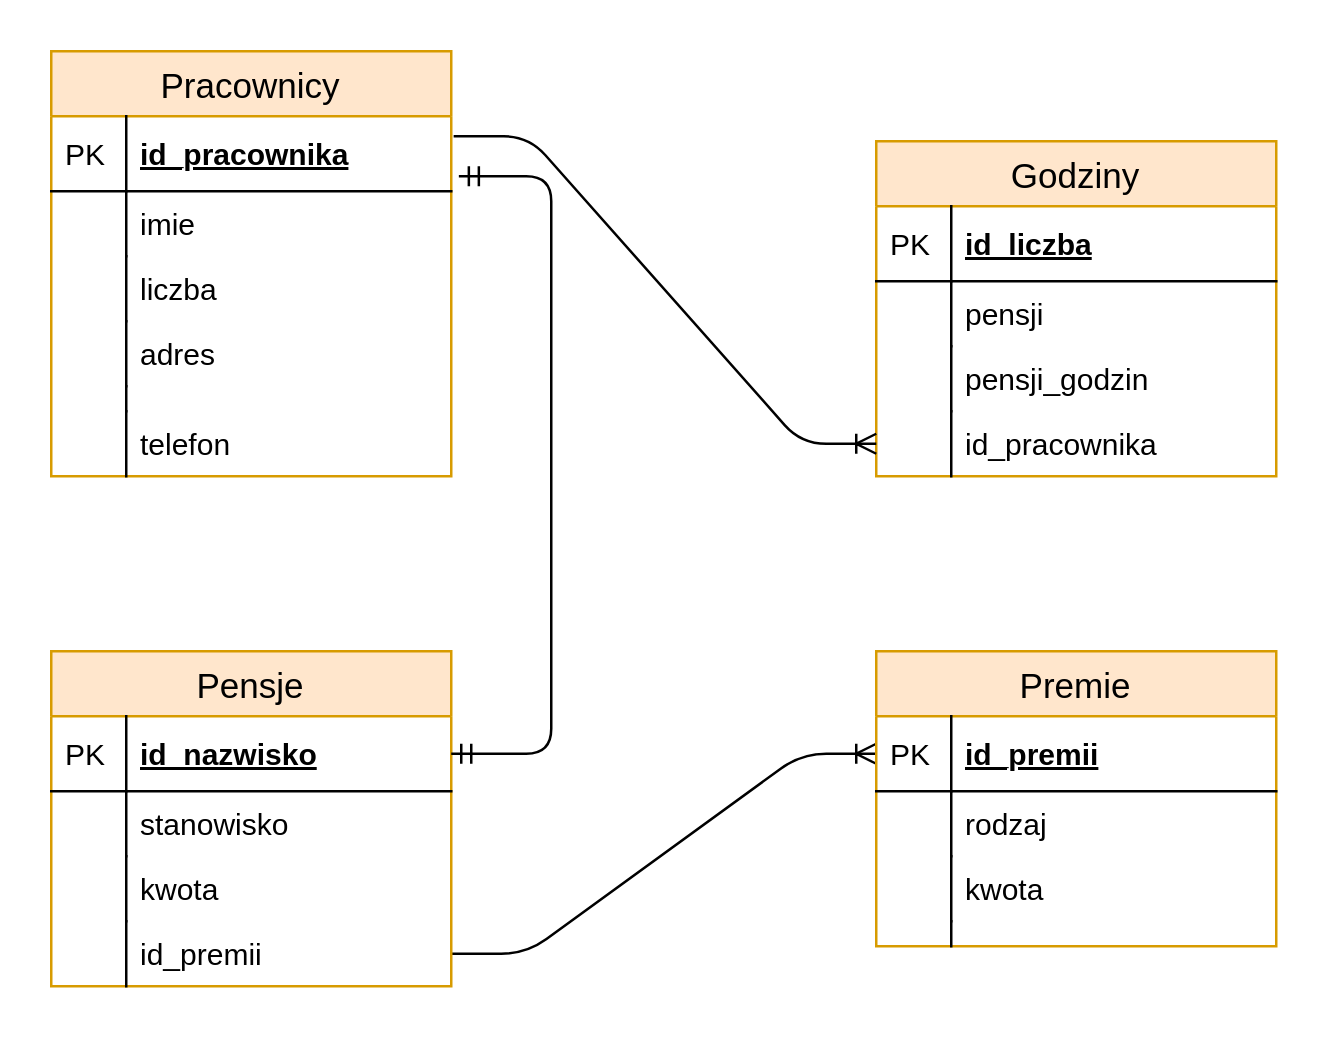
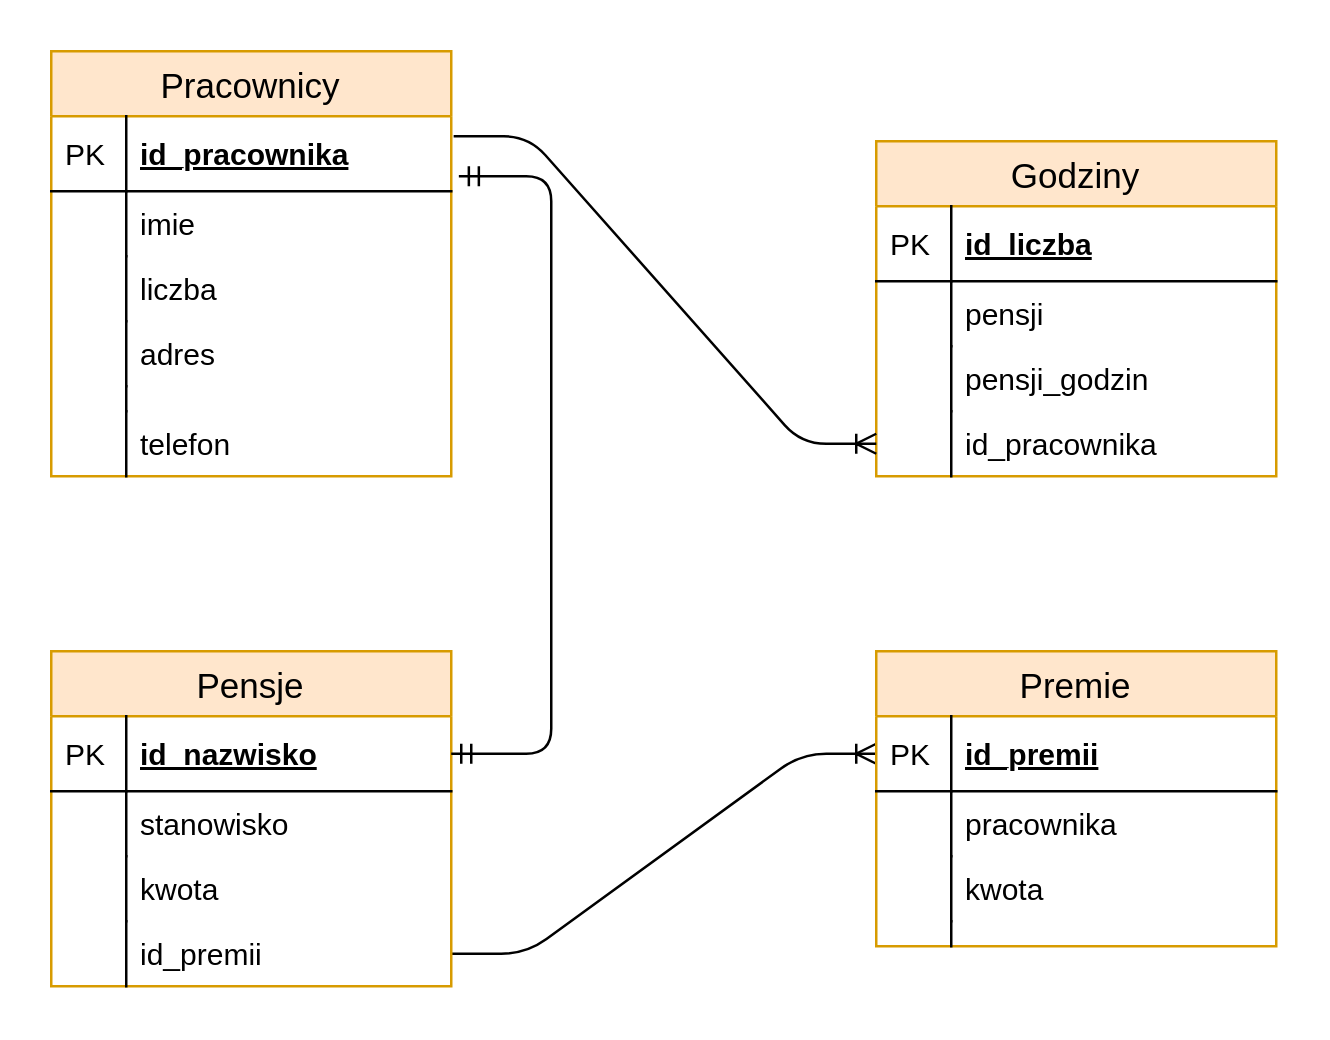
- <mxCell id="39" value="rodzaj" style="shape=partialRectangle;top=0;left=0;right=0;bottom=0;align=left;verticalAlign=top;fillColor=none;spacingLeft=34;spacingRight=4;overflow=hidden;rotatable=0;points=[[0,0.5],[1,0.5]];portConstraint=eastwest;dropTarget=0;fontSize=12;" vertex="1" parent="36"><mxGeometry y="56" width="160" height="26" as="geometry" /></mxCell>
+ <mxCell id="39" value="pracownika" style="shape=partialRectangle;top=0;left=0;right=0;bottom=0;align=left;verticalAlign=top;fillColor=none;spacingLeft=34;spacingRight=4;overflow=hidden;rotatable=0;points=[[0,0.5],[1,0.5]];portConstraint=eastwest;dropTarget=0;fontSize=12;" vertex="1" parent="36"><mxGeometry y="56" width="160" height="26" as="geometry" /></mxCell>
